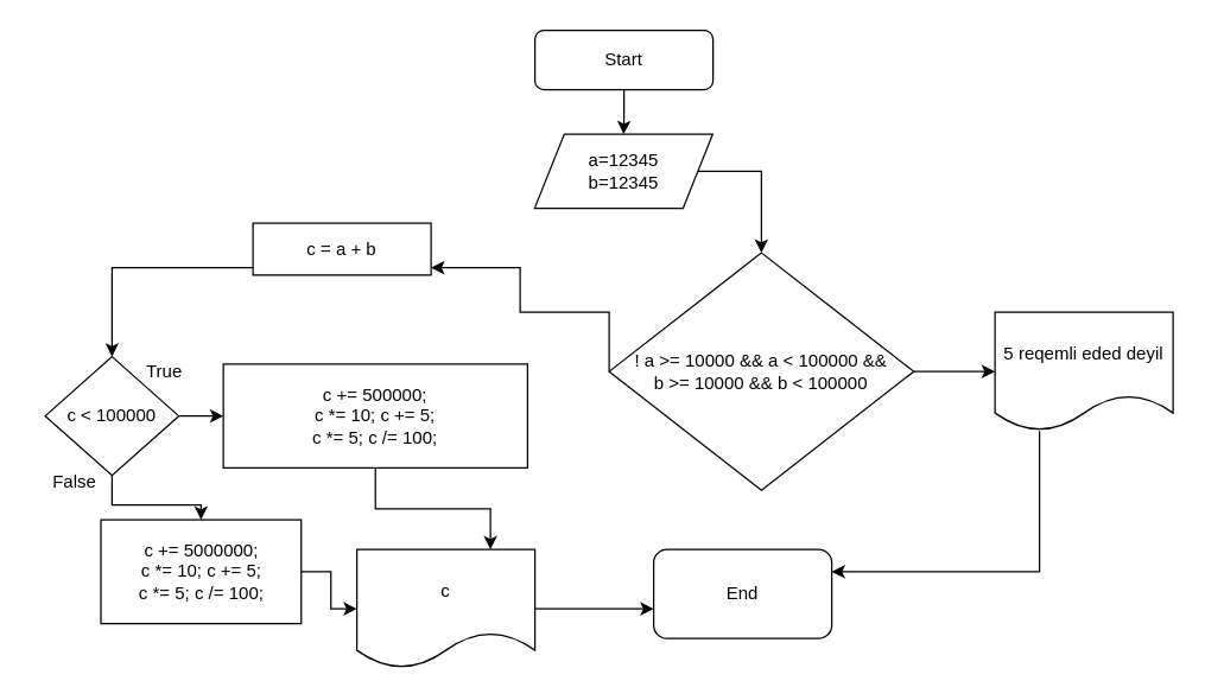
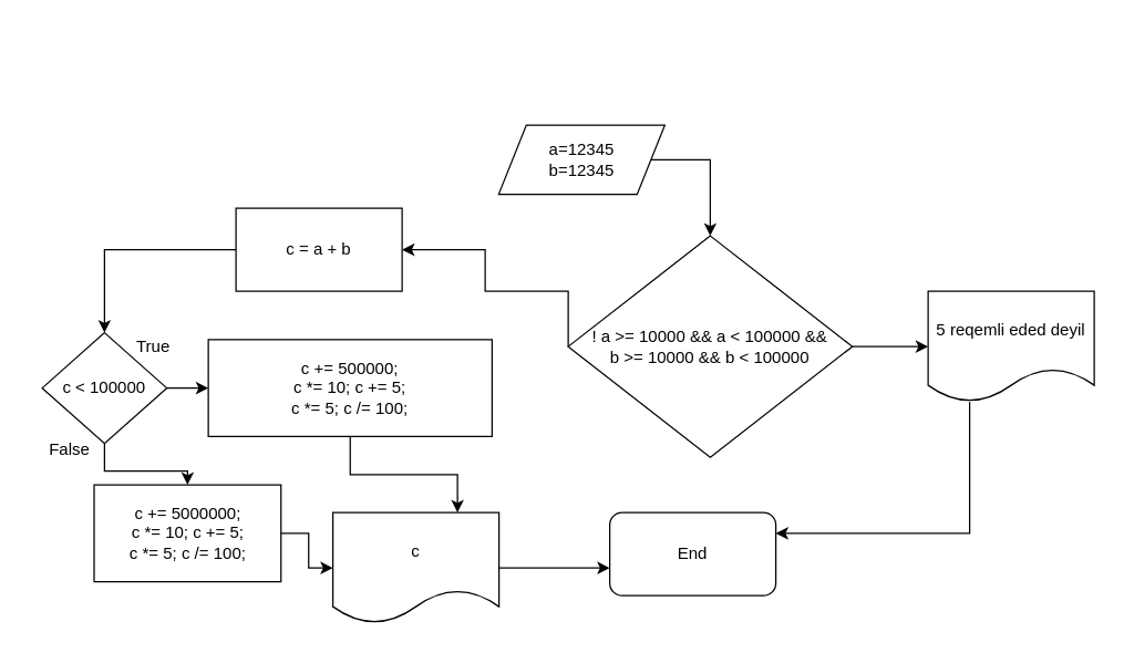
- <mxCell id="3" value="Start" style="rounded=1;whiteSpace=wrap;html=1;" parent="1" vertex="1"><mxGeometry x="360" y="20" width="120" height="40" as="geometry" /></mxCell>
- <mxCell id="2" style="edgeStyle=orthogonalEdgeStyle;rounded=0;orthogonalLoop=1;jettySize=auto;html=1;" parent="1" source="3" target="5" edge="1"><mxGeometry relative="1" as="geometry" /></mxCell>
- <mxCell id="13" value="c = a + b" style="rounded=0;whiteSpace=wrap;html=1;" vertex="1" parent="1"><mxGeometry x="170" y="150" width="120" height="35" as="geometry" /></mxCell>
+ <mxCell id="13" value="c = a + b" style="rounded=0;whiteSpace=wrap;html=1;" vertex="1" parent="1"><mxGeometry x="170" y="150" width="120" height="60" as="geometry" /></mxCell>
